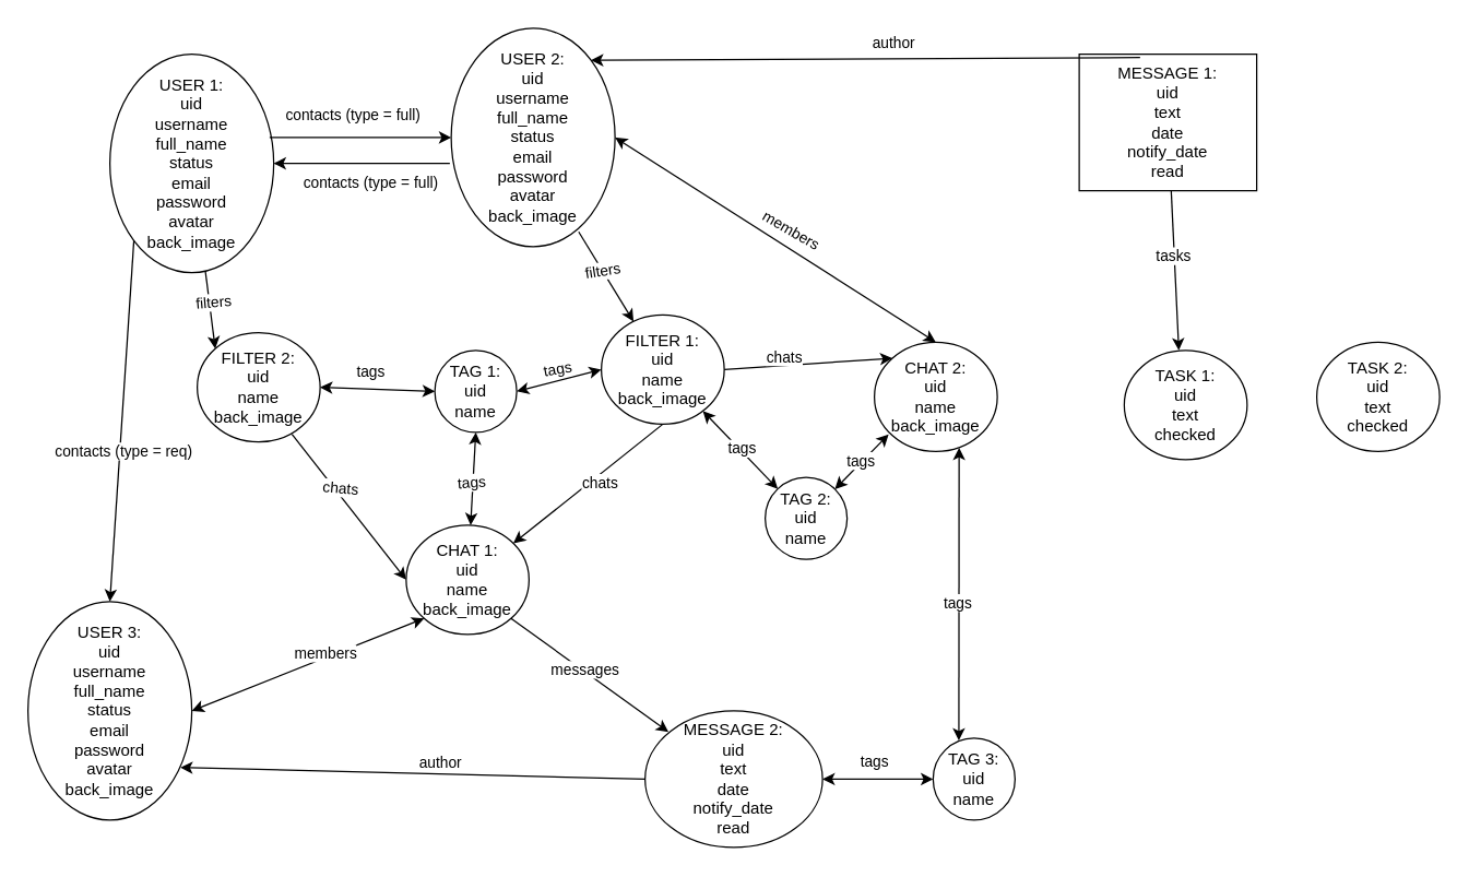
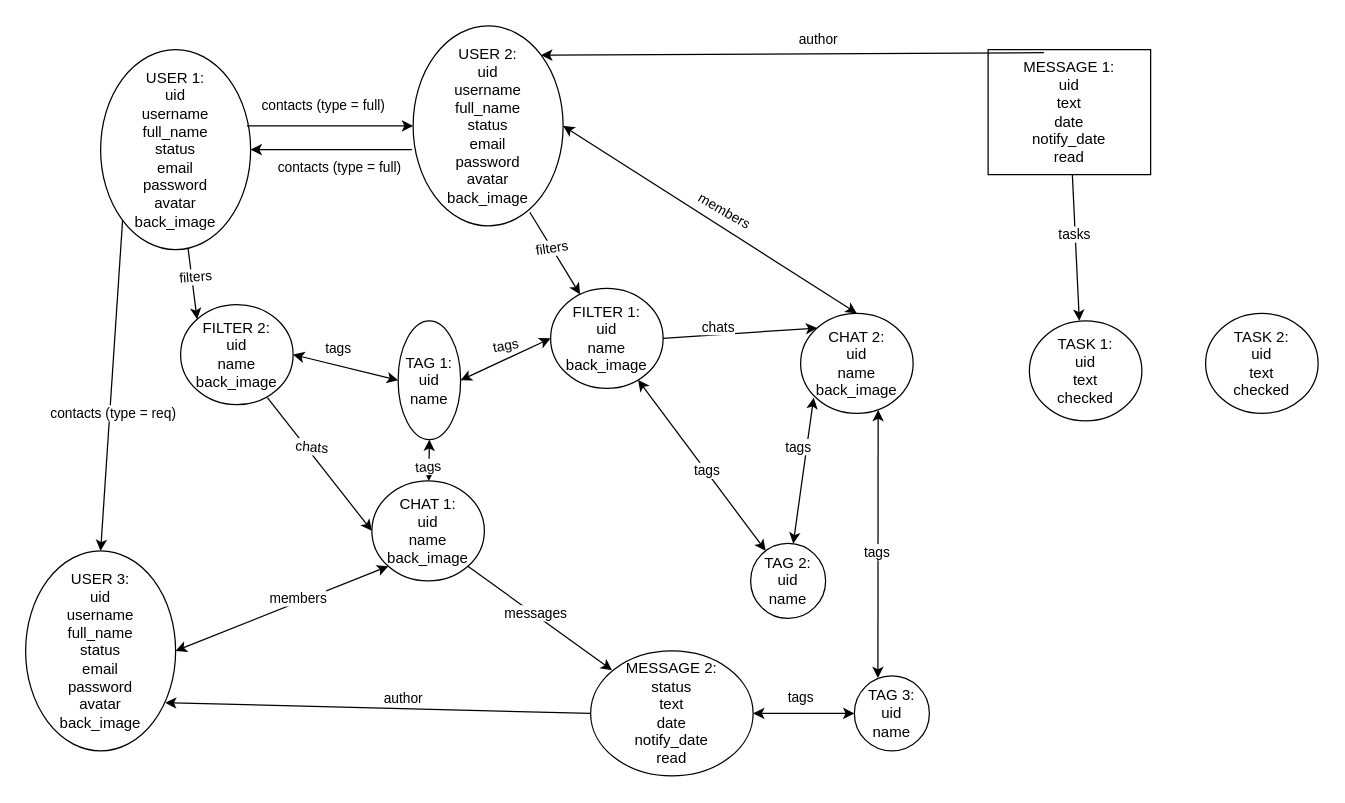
- <mxCell id="8" value="TAG 1:&lt;br&gt;uid&lt;br&gt;name" style="ellipse;whiteSpace=wrap;html=1;" parent="1" vertex="1"><mxGeometry x="318" y="256" width="60" height="60" as="geometry" /></mxCell>
+ <mxCell id="8" value="TAG 1:&lt;br&gt;uid&lt;br&gt;name" style="ellipse;whiteSpace=wrap;html=1;" parent="1" vertex="1"><mxGeometry x="318" y="256" width="50" height="95" as="geometry" /></mxCell>
- <mxCell id="28" value="" style="endArrow=classic;html=1;exitX=0.5;exitY=1;exitDx=0;exitDy=0;" parent="1" source="5" target="4" edge="1"><mxGeometry width="50" height="50" relative="1" as="geometry"><mxPoint x="540" y="280" as="sourcePoint" /><mxPoint x="633.241" y="291.661" as="targetPoint" /></mxGeometry></mxCell>
- <mxCell id="29" value="chats" style="edgeLabel;html=1;align=center;verticalAlign=middle;resizable=0;points=[];rotation=0;" parent="28" vertex="1" connectable="0"><mxGeometry x="-0.179" y="1" relative="1" as="geometry"><mxPoint x="-2.68" y="6.36" as="offset" /></mxGeometry></mxCell>
- <mxCell id="9" value="TAG 2:&lt;br&gt;uid&lt;br&gt;name" style="ellipse;whiteSpace=wrap;html=1;" parent="1" vertex="1"><mxGeometry x="560" y="349" width="60" height="60" as="geometry" /></mxCell>
+ <mxCell id="9" value="TAG 2:&lt;br&gt;uid&lt;br&gt;name" style="ellipse;whiteSpace=wrap;html=1;" parent="1" vertex="1"><mxGeometry x="600" y="434" width="60" height="60" as="geometry" /></mxCell>
- <mxCell id="12" value="MESSAGE 2:&lt;br&gt;uid&lt;br&gt;text&lt;br&gt;date&lt;br&gt;notify_date&lt;br&gt;read" style="ellipse;whiteSpace=wrap;html=1;" parent="1" vertex="1"><mxGeometry x="472" y="520" width="130" height="100" as="geometry" /></mxCell>
+ <mxCell id="12" value="MESSAGE 2:&lt;br&gt;status&lt;br&gt;text&lt;br&gt;date&lt;br&gt;notify_date&lt;br&gt;read" style="ellipse;whiteSpace=wrap;html=1;" parent="1" vertex="1"><mxGeometry x="472" y="520" width="130" height="100" as="geometry" /></mxCell>
